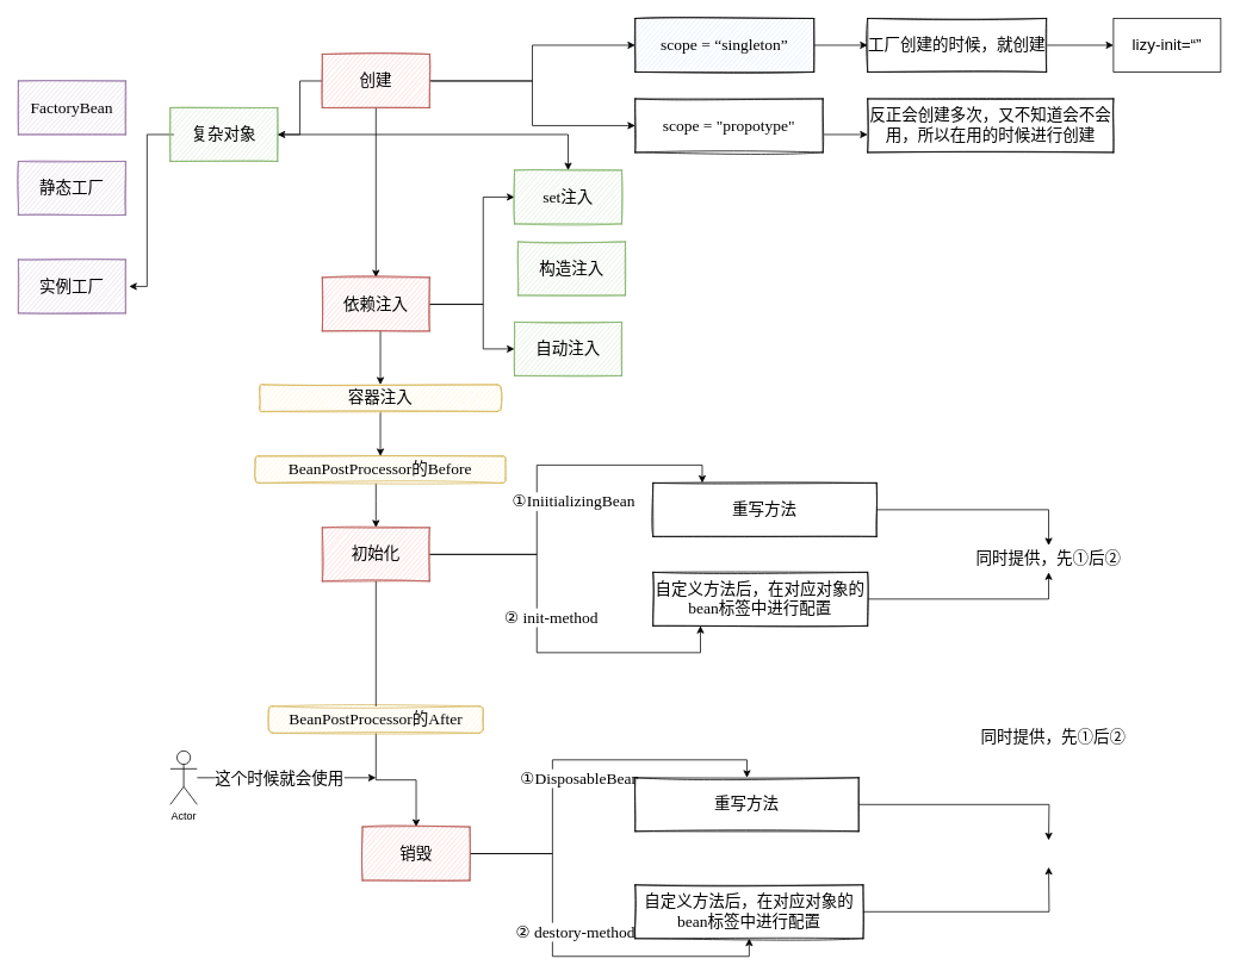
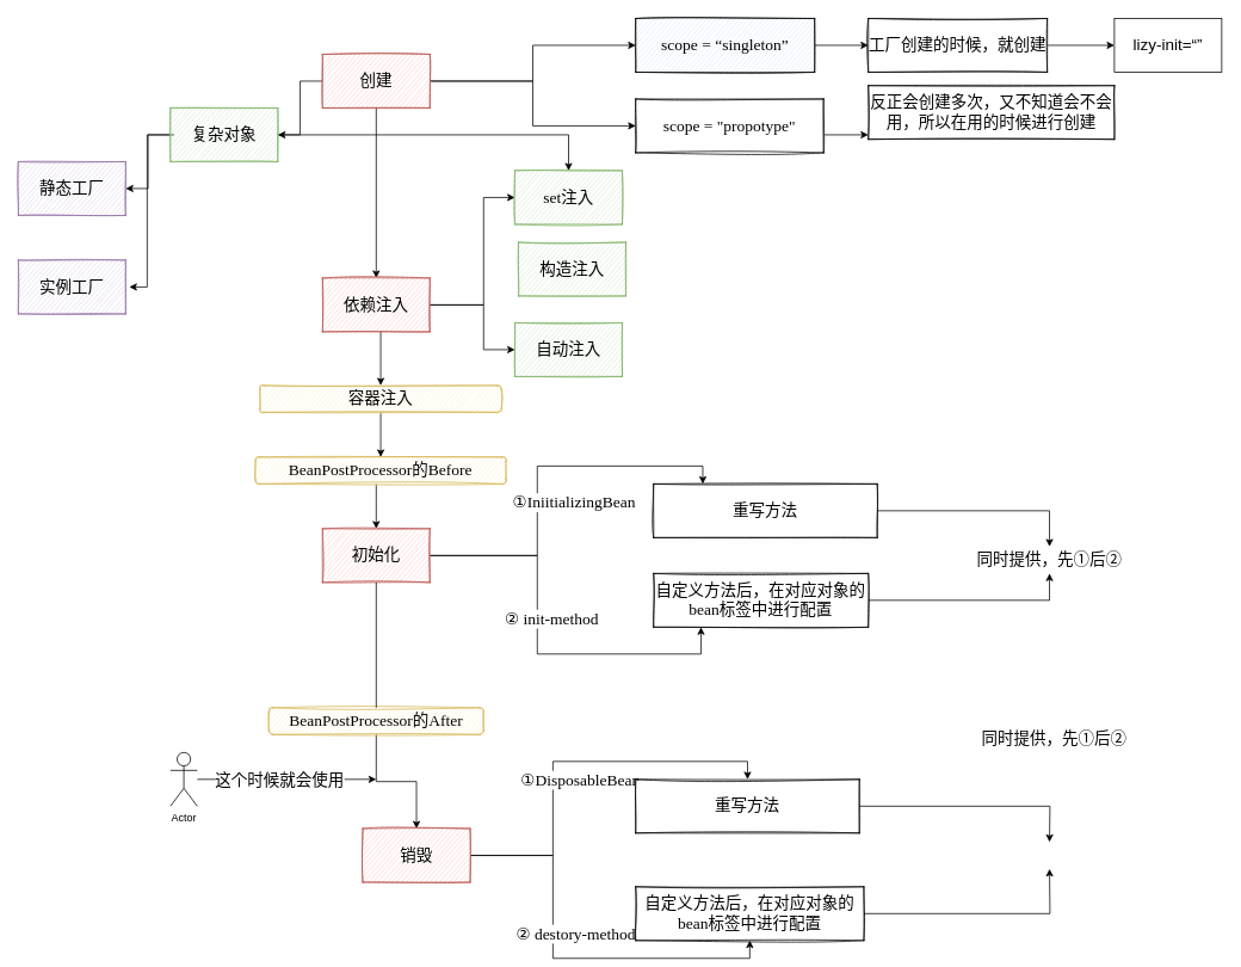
- <mxCell id="53" value="&lt;font style=&quot;font-size: 18px&quot;&gt;FactoryBean&lt;/font&gt;" style="rounded=0;whiteSpace=wrap;html=1;sketch=1;fontFamily=Comic Sans MS;fontSize=14;fillColor=#e1d5e7;strokeColor=#9673a6;" parent="1" vertex="1"><mxGeometry x="20" y="90" width="120" height="60" as="geometry" /></mxCell>
- <mxCell id="25" value="&lt;font style=&quot;font-size: 18px&quot;&gt;反正会创建多次，又不知道会不会用，所以在用的时候进行创建&lt;/font&gt;" style="rounded=0;whiteSpace=wrap;html=1;sketch=1;fontFamily=Comic Sans MS;fontSize=14;" parent="1" vertex="1"><mxGeometry x="970" y="110" width="275" height="60" as="geometry" /></mxCell>
+ <mxCell id="25" value="&lt;font style=&quot;font-size: 18px&quot;&gt;反正会创建多次，又不知道会不会用，所以在用的时候进行创建&lt;/font&gt;" style="rounded=0;whiteSpace=wrap;html=1;sketch=1;fontFamily=Comic Sans MS;fontSize=14;" parent="1" vertex="1"><mxGeometry x="970" y="95" width="275" height="60" as="geometry" /></mxCell>
+ <mxCell id="50" value="" style="edgeStyle=orthogonalEdgeStyle;rounded=0;orthogonalLoop=1;jettySize=auto;html=1;" parent="1" source="52" target="54" edge="1"><mxGeometry relative="1" as="geometry" /></mxCell>
